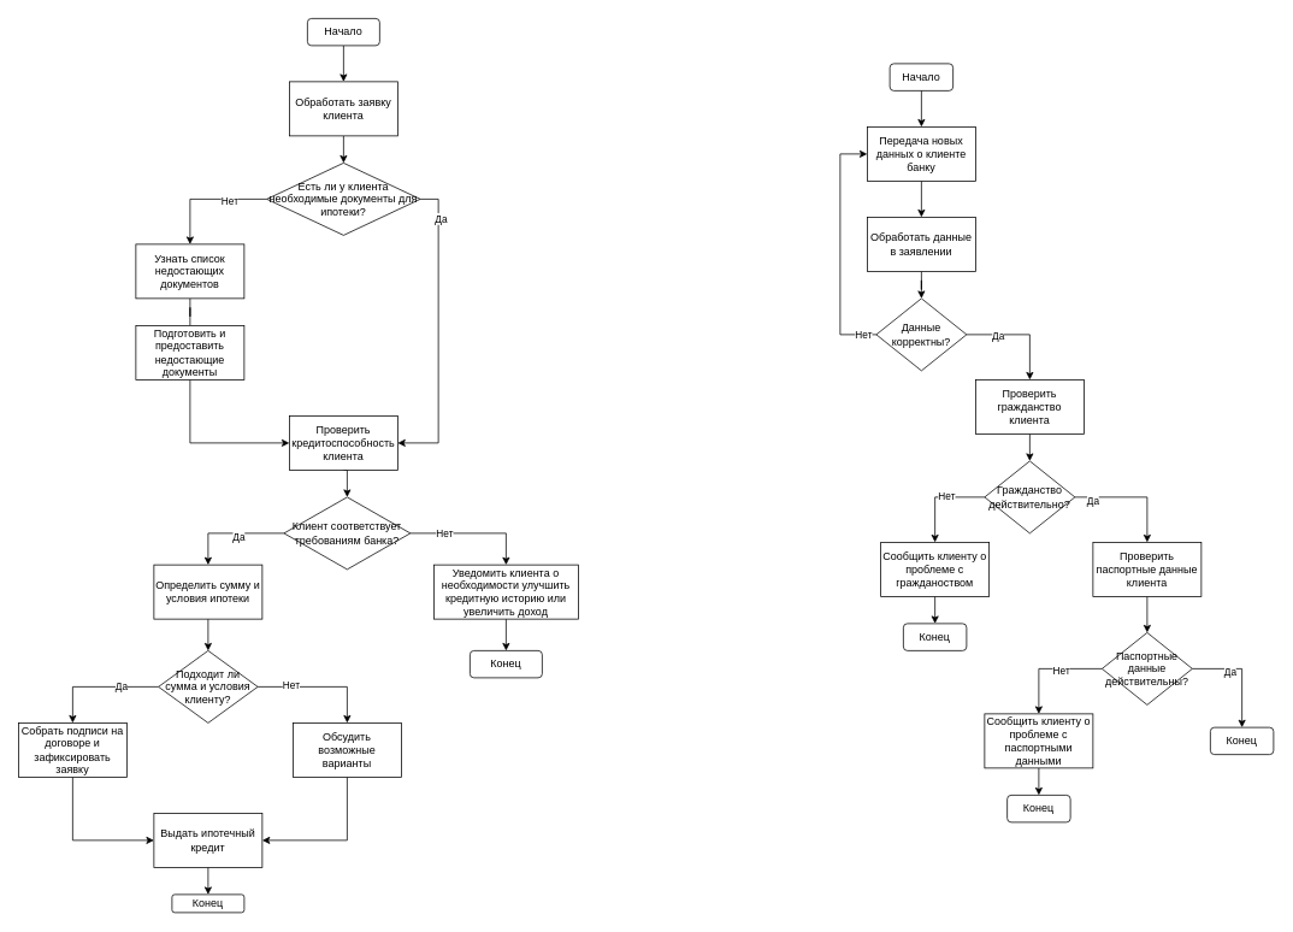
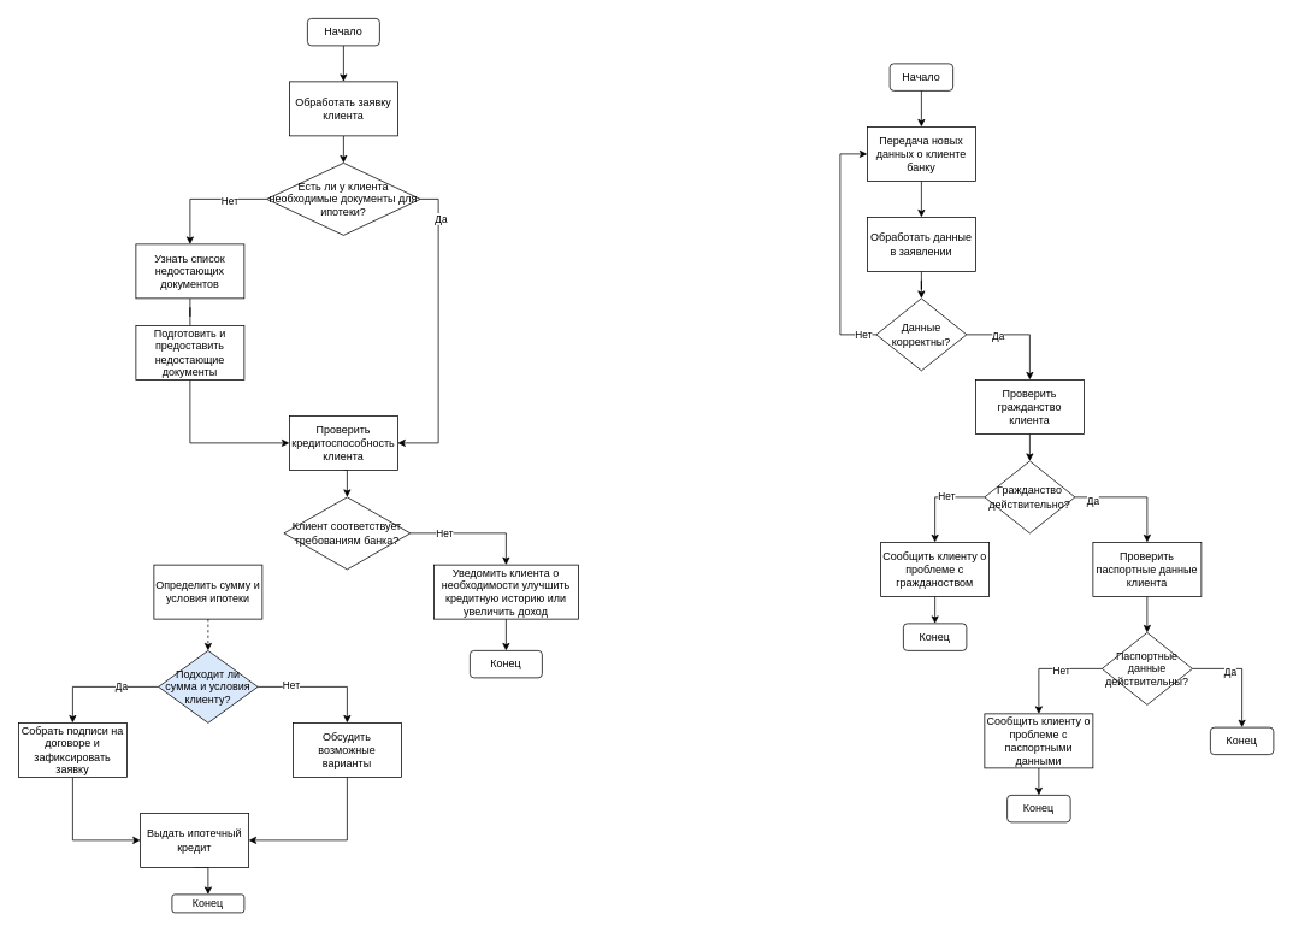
- <mxCell id="17" style="edgeStyle=orthogonalEdgeStyle;rounded=0;orthogonalLoop=1;jettySize=auto;html=1;exitX=0;exitY=0.5;exitDx=0;exitDy=0;entryX=0.5;entryY=0;entryDx=0;entryDy=0;" parent="1" source="19" target="24" edge="1"><mxGeometry relative="1" as="geometry" /></mxCell>
- <mxCell id="18" value="Да" style="edgeLabel;html=1;align=center;verticalAlign=middle;resizable=0;points=[];" parent="17" vertex="1" connectable="0"><mxGeometry x="-0.143" y="3" relative="1" as="geometry"><mxPoint as="offset" /></mxGeometry></mxCell>
- <mxCell id="23" style="edgeStyle=orthogonalEdgeStyle;rounded=0;orthogonalLoop=1;jettySize=auto;html=1;exitX=0.5;exitY=1;exitDx=0;exitDy=0;entryX=0.5;entryY=0;entryDx=0;entryDy=0;" parent="1" source="24" target="29" edge="1"><mxGeometry relative="1" as="geometry" /></mxCell>
+ <mxCell id="23" style="edgeStyle=orthogonalEdgeStyle;rounded=0;orthogonalLoop=1;jettySize=auto;html=1;exitX=0.5;exitY=1;exitDx=0;exitDy=0;entryX=0.5;entryY=0;entryDx=0;entryDy=0;dashed=1;" parent="1" source="24" target="29" edge="1"><mxGeometry relative="1" as="geometry" /></mxCell>
- <mxCell id="29" value="Подходит ли сумма и условия клиенту?" style="rhombus;whiteSpace=wrap;html=1;" parent="1" vertex="1"><mxGeometry x="175" y="720" width="110" height="80" as="geometry" /></mxCell>
+ <mxCell id="29" value="Подходит ли сумма и условия клиенту?" style="rhombus;whiteSpace=wrap;html=1;fillColor=#dae8fc;" parent="1" vertex="1"><mxGeometry x="175" y="720" width="110" height="80" as="geometry" /></mxCell>
- <mxCell id="38" value="Выдать ипотечный кредит" style="rounded=0;whiteSpace=wrap;html=1;" parent="1" vertex="1"><mxGeometry x="170" y="900" width="120" height="60" as="geometry" /></mxCell>
+ <mxCell id="38" value="Выдать ипотечный кредит" style="rounded=0;whiteSpace=wrap;html=1;" parent="1" vertex="1"><mxGeometry x="155" y="900" width="120" height="60" as="geometry" /></mxCell>
